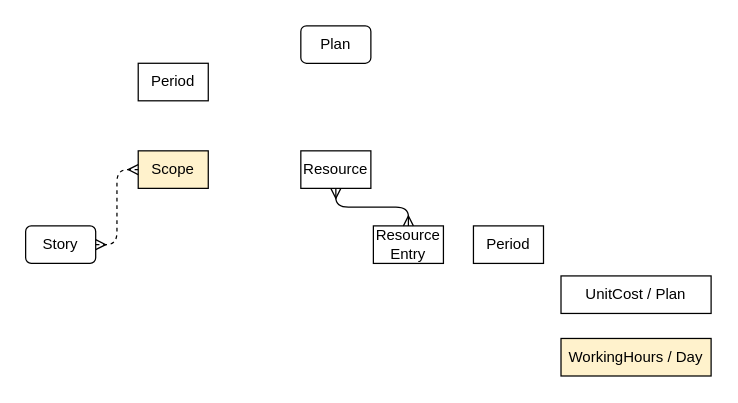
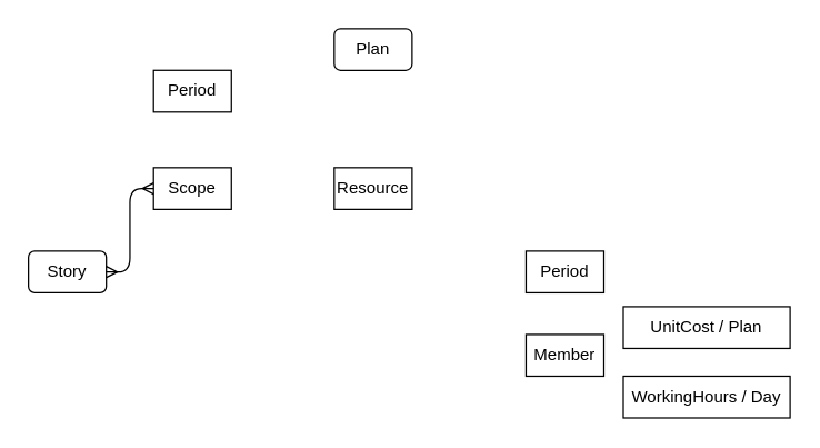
- <mxCell id="2" value="Scope" style="rounded=0;whiteSpace=wrap;html=1;fillColor=#fff2cc;" vertex="1" parent="1"><mxGeometry x="110" y="120" width="56" height="30" as="geometry" /></mxCell>
+ <mxCell id="2" value="Scope" style="rounded=0;whiteSpace=wrap;html=1;" vertex="1" parent="1"><mxGeometry x="110" y="120" width="56" height="30" as="geometry" /></mxCell>
- <mxCell id="13" value="" style="fontSize=12;html=1;endArrow=ERmany;startArrow=ERmany;entryX=0.5;entryY=1;entryDx=0;entryDy=0;exitX=0.5;exitY=0;exitDx=0;exitDy=0;edgeStyle=orthogonalEdgeStyle;" edge="1" parent="1" source="10" target="4"><mxGeometry width="100" height="100" relative="1" as="geometry"><mxPoint x="150" y="260" as="sourcePoint" /><mxPoint x="250" y="160" as="targetPoint" /></mxGeometry></mxCell>
- <mxCell id="9" value="" style="fontSize=12;html=1;endArrow=ERmany;startArrow=ERmany;exitX=1;exitY=0.5;exitDx=0;exitDy=0;entryX=0;entryY=0.5;entryDx=0;entryDy=0;edgeStyle=orthogonalEdgeStyle;dashed=1;" edge="1" parent="1" source="3" target="2"><mxGeometry width="100" height="100" relative="1" as="geometry"><mxPoint x="150" y="260" as="sourcePoint" /><mxPoint x="138" y="150" as="targetPoint" /></mxGeometry></mxCell>
+ <mxCell id="9" value="" style="fontSize=12;html=1;endArrow=ERmany;startArrow=ERmany;exitX=1;exitY=0.5;exitDx=0;exitDy=0;entryX=0;entryY=0.5;entryDx=0;entryDy=0;edgeStyle=orthogonalEdgeStyle;" edge="1" parent="1" source="3" target="2"><mxGeometry width="100" height="100" relative="1" as="geometry"><mxPoint x="150" y="260" as="sourcePoint" /><mxPoint x="138" y="150" as="targetPoint" /></mxGeometry></mxCell>
- <mxCell id="10" value="Resource&lt;br&gt;Entry" style="rounded=0;whiteSpace=wrap;html=1;" vertex="1" parent="1"><mxGeometry x="298" y="180" width="56" height="30" as="geometry" /></mxCell>
+ <mxCell id="6" value="Member" style="rounded=0;whiteSpace=wrap;html=1;" vertex="1" parent="1"><mxGeometry x="378" y="240" width="56" height="30" as="geometry" /></mxCell>
- <mxCell id="8" value="WorkingHours / Day" style="rounded=0;whiteSpace=wrap;html=1;fillColor=#fff2cc;" vertex="1" parent="1"><mxGeometry x="448" y="270" width="120" height="30" as="geometry" /></mxCell>
+ <mxCell id="8" value="WorkingHours / Day" style="rounded=0;whiteSpace=wrap;html=1;" vertex="1" parent="1"><mxGeometry x="448" y="270" width="120" height="30" as="geometry" /></mxCell>
